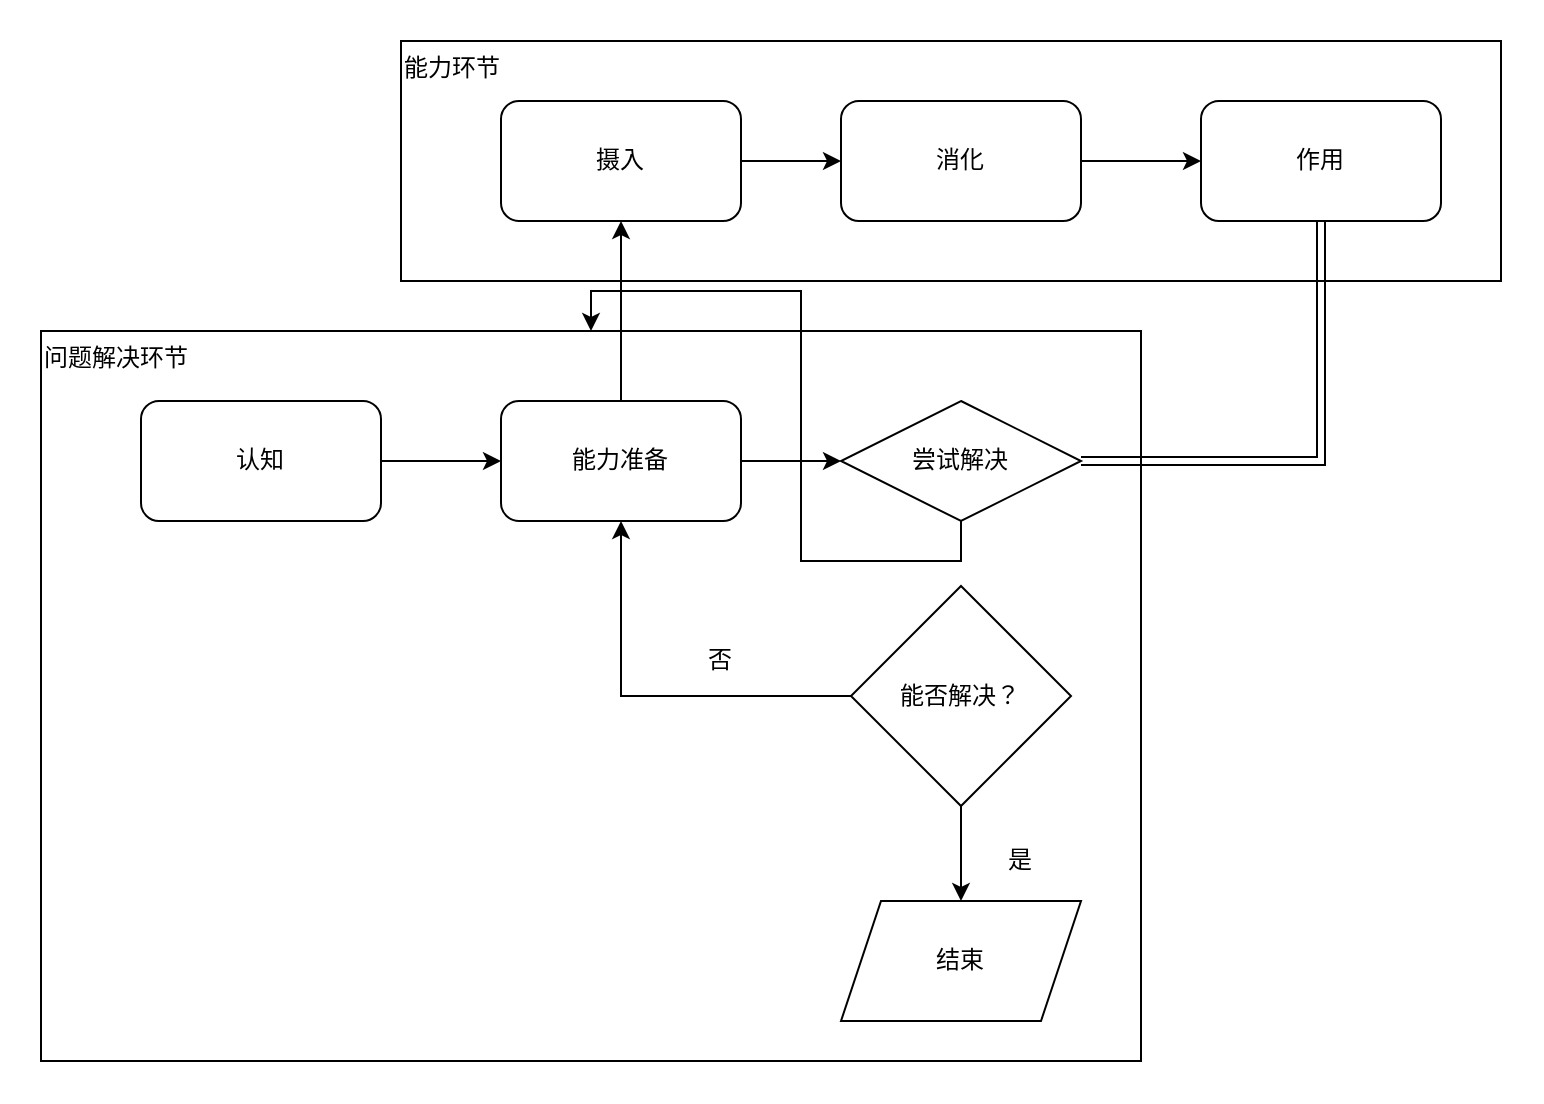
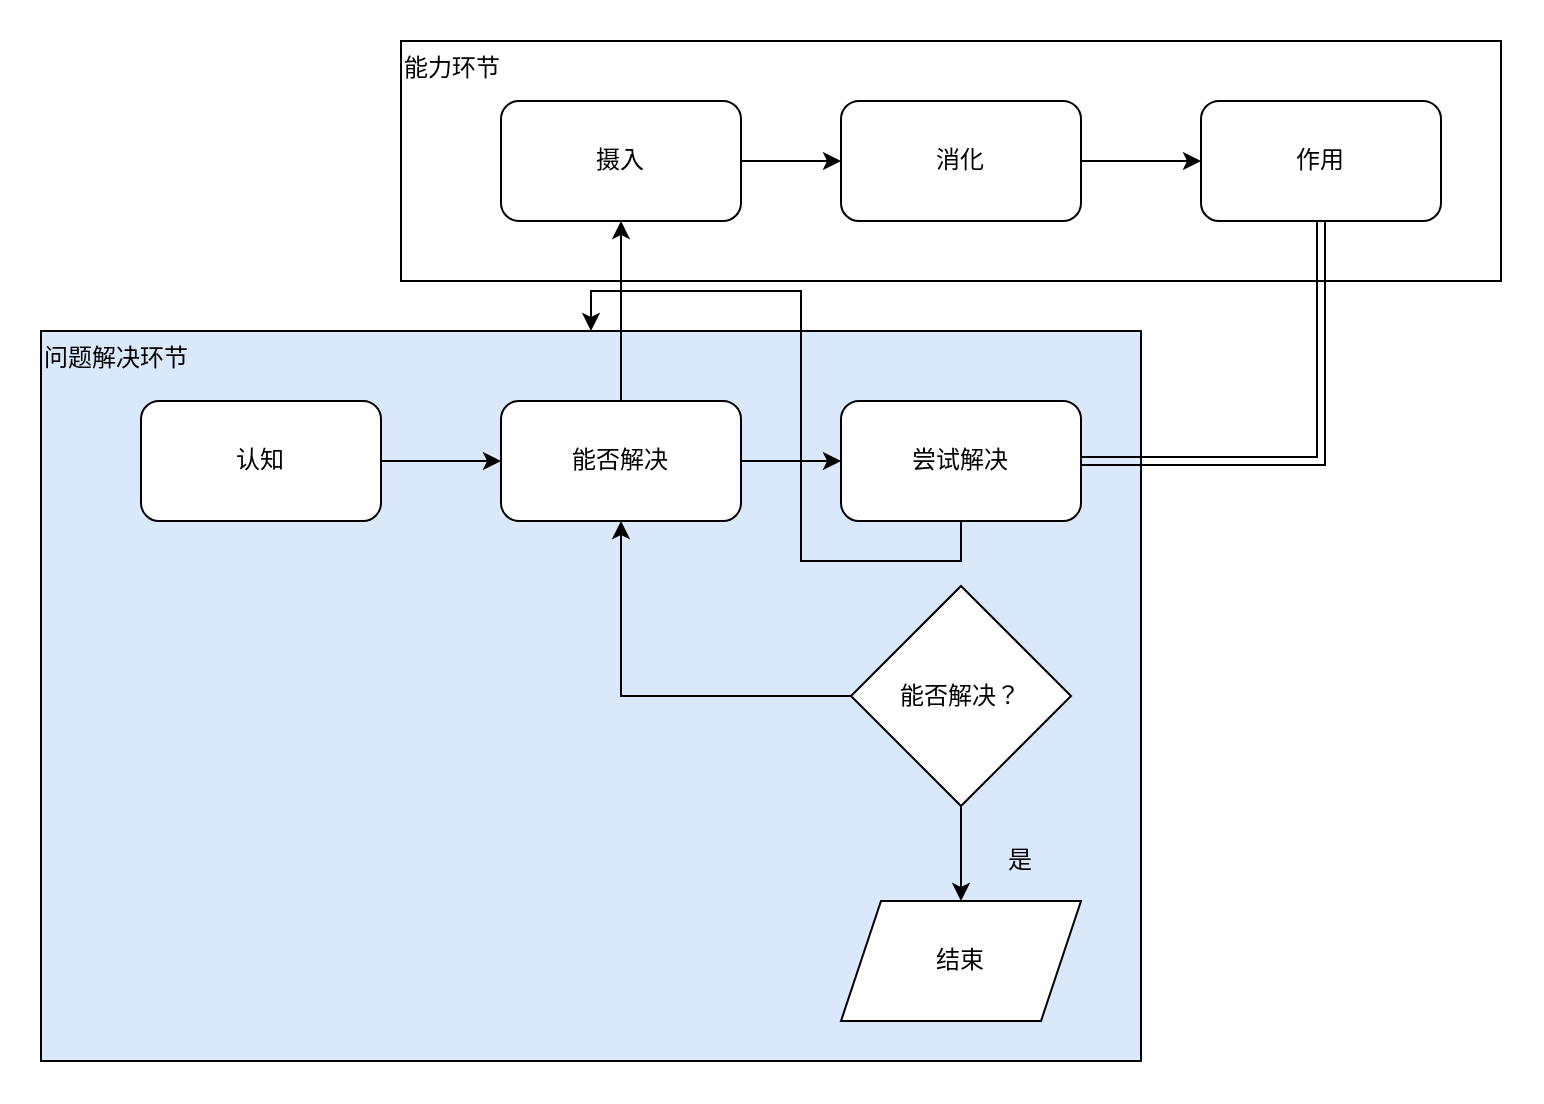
- <mxCell id="8" value="能力准备" style="rounded=1;whiteSpace=wrap;html=1;" vertex="1" parent="1"><mxGeometry x="250" y="200" width="120" height="60" as="geometry" /></mxCell>
+ <mxCell id="8" value="能否解决" style="rounded=1;whiteSpace=wrap;html=1;" vertex="1" parent="1"><mxGeometry x="250" y="200" width="120" height="60" as="geometry" /></mxCell>
- <mxCell id="10" value="尝试解决" style="rhombus;whiteSpace=wrap;html=1;" vertex="1" parent="1"><mxGeometry x="420" y="200" width="120" height="60" as="geometry" /></mxCell>
+ <mxCell id="10" value="尝试解决" style="rounded=1;whiteSpace=wrap;html=1;" vertex="1" parent="1"><mxGeometry x="420" y="200" width="120" height="60" as="geometry" /></mxCell>
- <mxCell id="22" value="否" style="text;html=1;strokeColor=none;fillColor=none;align=center;verticalAlign=middle;whiteSpace=wrap;rounded=0;" vertex="1" parent="1"><mxGeometry x="340" y="320" width="40" height="20" as="geometry" /></mxCell>
- <mxCell id="2" value="问题解决环节" style="rounded=0;whiteSpace=wrap;html=1;align=left;verticalAlign=top;" vertex="1" parent="1"><mxGeometry x="20" y="165" width="550" height="365" as="geometry" /></mxCell>
+ <mxCell id="2" value="问题解决环节" style="rounded=0;whiteSpace=wrap;html=1;align=left;verticalAlign=top;fillColor=#dae8fc;" vertex="1" parent="1"><mxGeometry x="20" y="165" width="550" height="365" as="geometry" /></mxCell>
